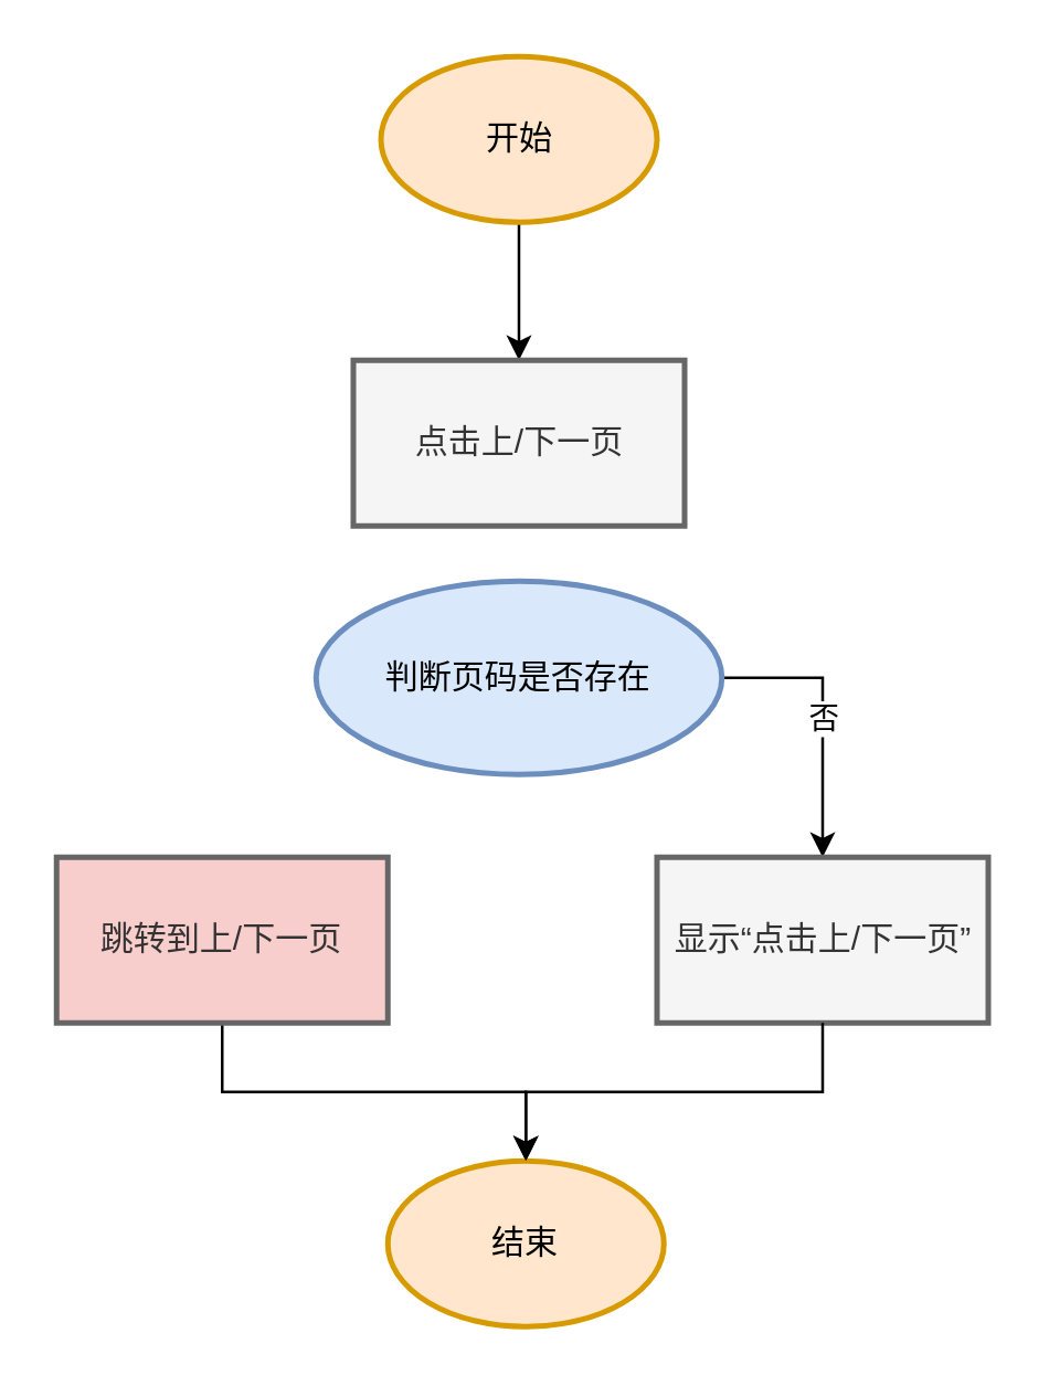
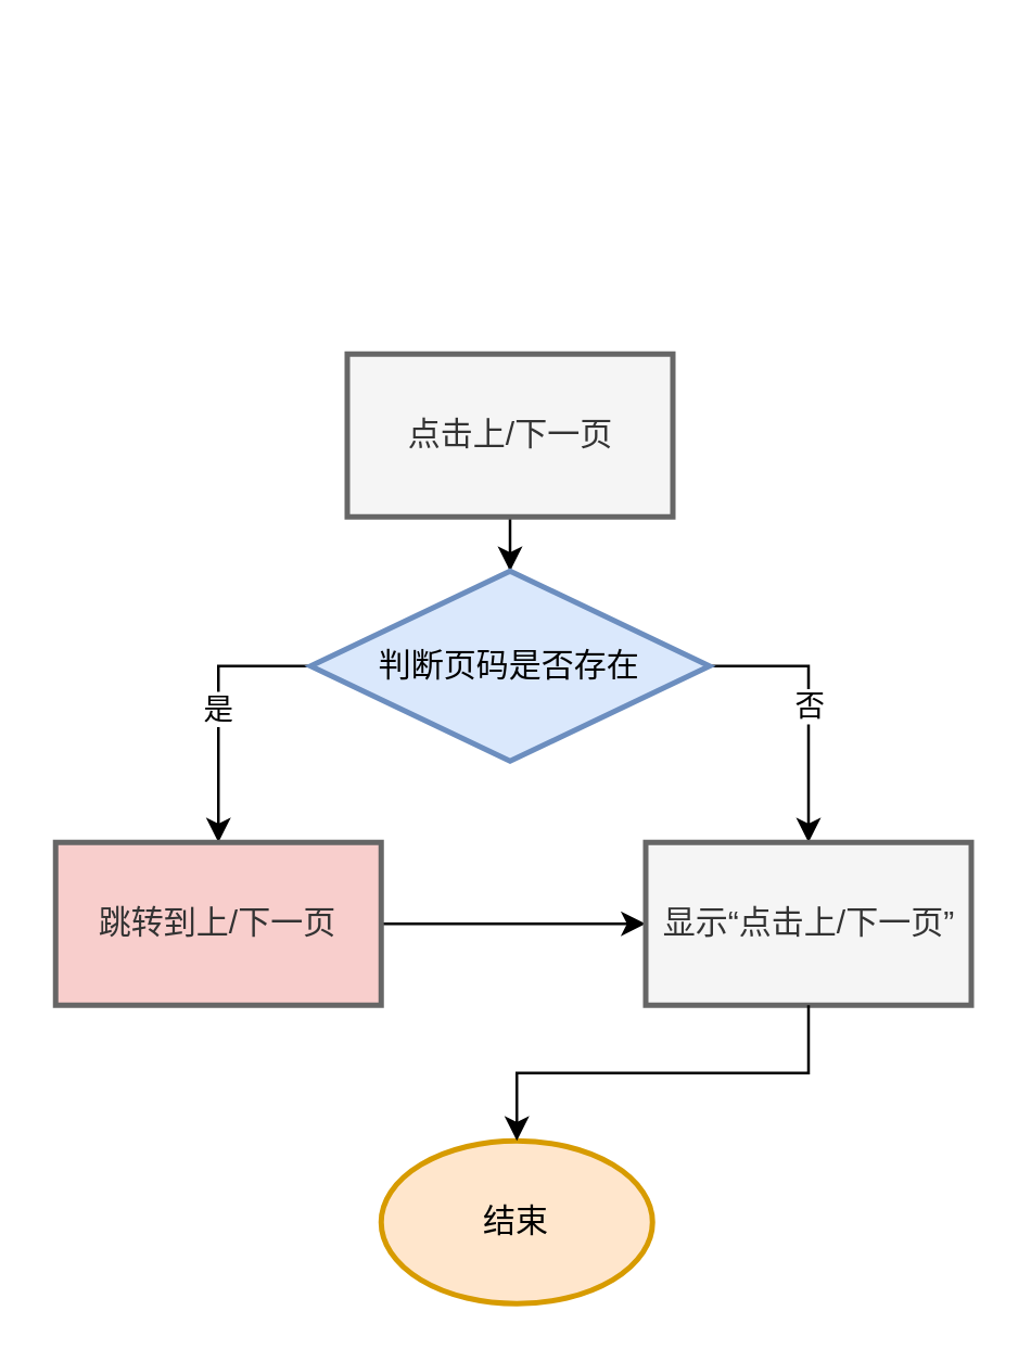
- <mxCell id="3" value="开始" style="strokeWidth=2;html=1;shape=mxgraph.flowchart.start_1;whiteSpace=wrap;fillColor=#ffe6cc;strokeColor=#d79b00;" vertex="1" parent="1"><mxGeometry x="137.5" y="20" width="100" height="60" as="geometry" /></mxCell>
- <mxCell id="2" value="" style="edgeStyle=orthogonalEdgeStyle;rounded=0;orthogonalLoop=1;jettySize=auto;html=1;" edge="1" parent="1" source="3" target="5"><mxGeometry relative="1" as="geometry" /></mxCell>
+ <mxCell id="4" value="" style="edgeStyle=orthogonalEdgeStyle;rounded=0;orthogonalLoop=1;jettySize=auto;html=1;" edge="1" parent="1" source="5" target="8"><mxGeometry relative="1" as="geometry" /></mxCell>
- <mxCell id="8" value="判断页码是否存在" style="ellipse;whiteSpace=wrap;html=1;strokeWidth=2;fillColor=#dae8fc;strokeColor=#6c8ebf;" vertex="1" parent="1"><mxGeometry x="114" y="210" width="147" height="70" as="geometry" /></mxCell>
+ <mxCell id="8" value="判断页码是否存在" style="rhombus;whiteSpace=wrap;html=1;strokeWidth=2;fillColor=#dae8fc;strokeColor=#6c8ebf;" vertex="1" parent="1"><mxGeometry x="114" y="210" width="147" height="70" as="geometry" /></mxCell>
+ <mxCell id="6" value="是" style="edgeStyle=orthogonalEdgeStyle;rounded=0;orthogonalLoop=1;jettySize=auto;html=1;exitX=0;exitY=0.5;exitDx=0;exitDy=0;" edge="1" parent="1" source="8" target="10"><mxGeometry relative="1" as="geometry" /></mxCell>
- <mxCell id="9" value="" style="edgeStyle=orthogonalEdgeStyle;rounded=0;orthogonalLoop=1;jettySize=auto;html=1;" edge="1" parent="1" source="10" target="12"><mxGeometry relative="1" as="geometry" /></mxCell>
+ <mxCell id="9" value="" style="edgeStyle=orthogonalEdgeStyle;rounded=0;orthogonalLoop=1;jettySize=auto;html=1;" edge="1" parent="1" source="10" target="11"><mxGeometry relative="1" as="geometry" /></mxCell>
